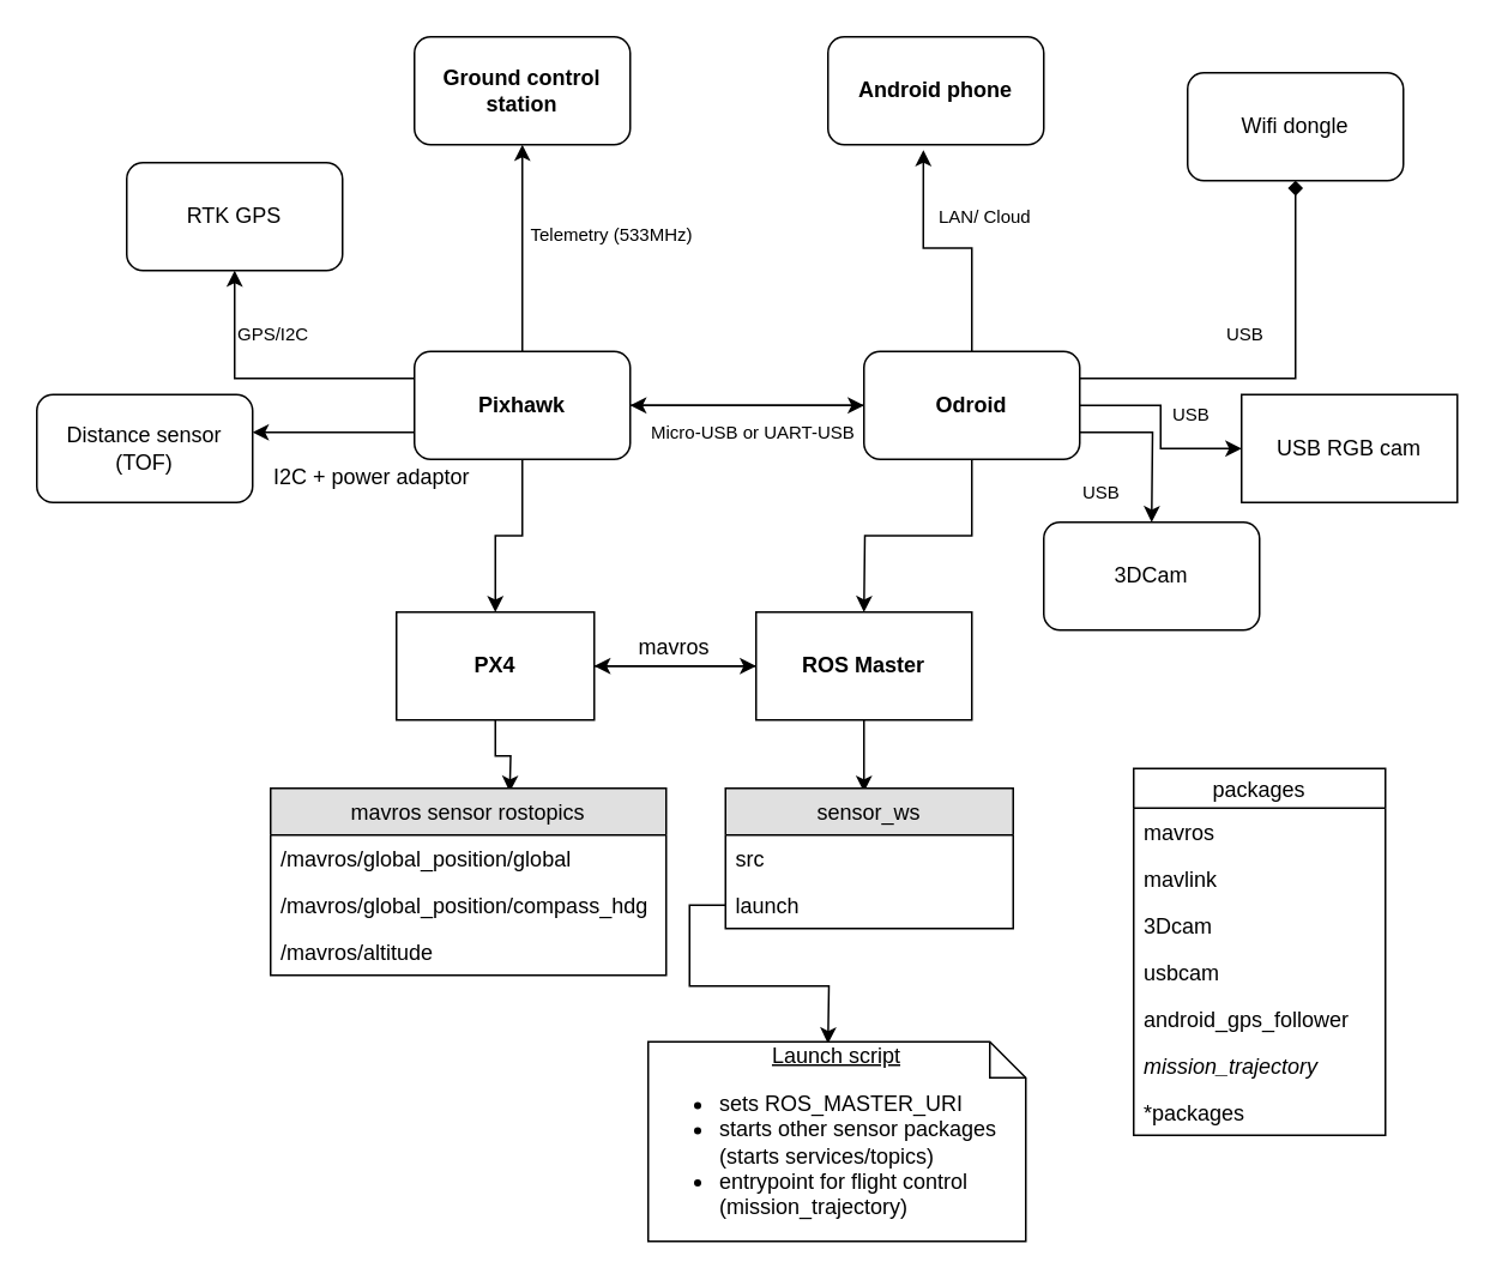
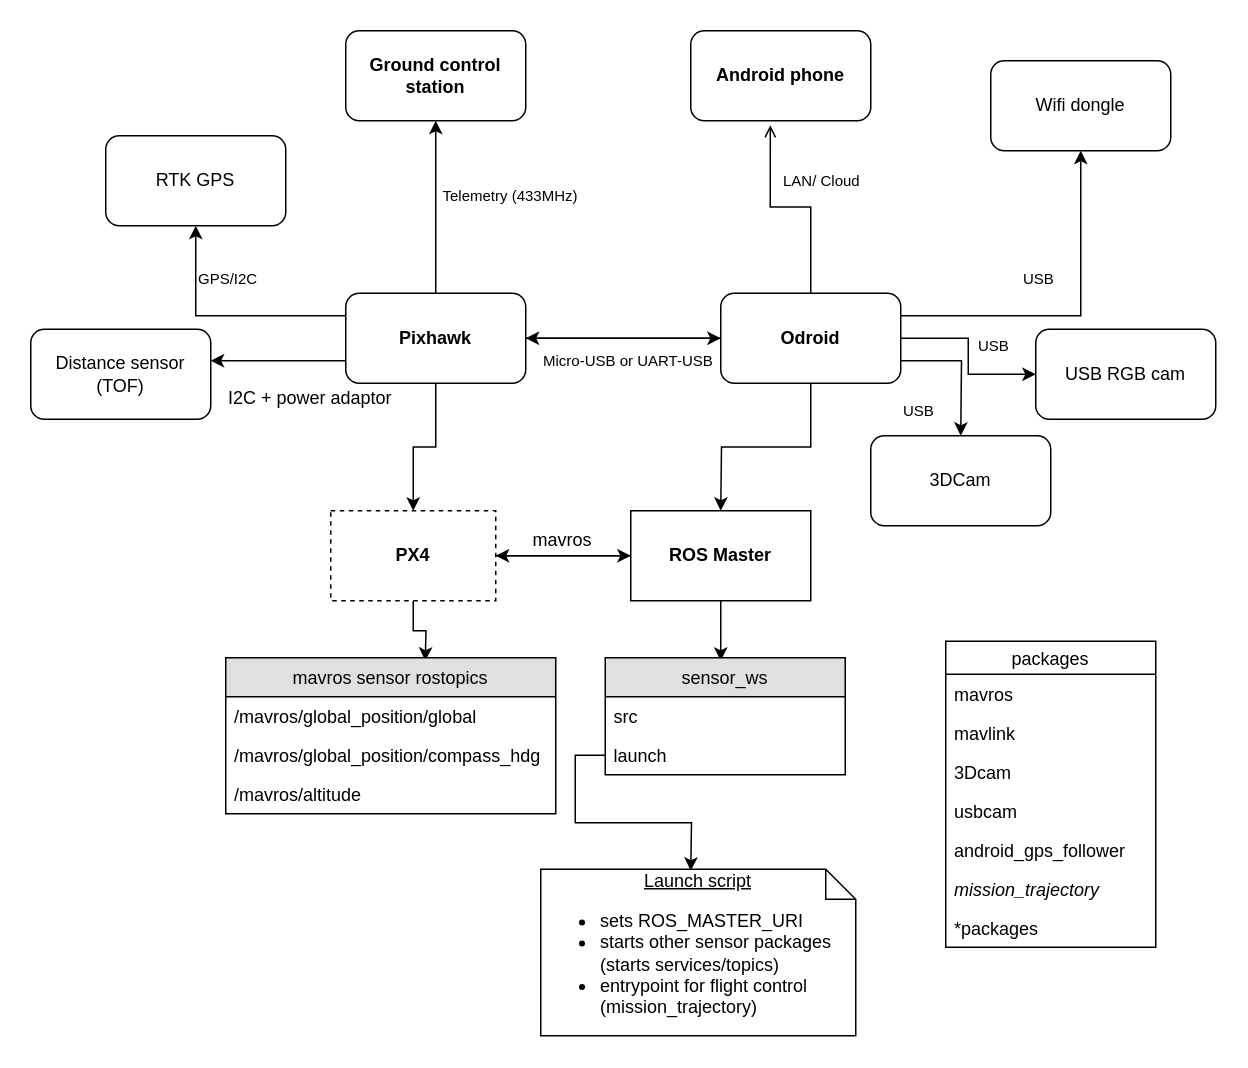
- <mxCell id="13" style="edgeStyle=orthogonalEdgeStyle;rounded=0;orthogonalLoop=1;jettySize=auto;html=1;exitX=0.5;exitY=0;exitDx=0;exitDy=0;entryX=0.442;entryY=1.05;entryDx=0;entryDy=0;entryPerimeter=0;" edge="1" parent="1" source="14" target="24"><mxGeometry relative="1" as="geometry" /></mxCell>
+ <mxCell id="13" style="edgeStyle=orthogonalEdgeStyle;rounded=0;orthogonalLoop=1;jettySize=auto;html=1;exitX=0.5;exitY=0;exitDx=0;exitDy=0;entryX=0.442;entryY=1.05;entryDx=0;entryDy=0;entryPerimeter=0;endArrow=open;" edge="1" parent="1" source="14" target="24"><mxGeometry relative="1" as="geometry" /></mxCell>
- <mxCell id="9" style="edgeStyle=orthogonalEdgeStyle;rounded=0;orthogonalLoop=1;jettySize=auto;html=1;exitX=1;exitY=0.25;exitDx=0;exitDy=0;endArrow=diamond;" edge="1" parent="1" source="14" target="17"><mxGeometry relative="1" as="geometry"><mxPoint x="630" y="150" as="targetPoint" /><Array as="points"><mxPoint x="720" y="210" /></Array></mxGeometry></mxCell>
+ <mxCell id="9" style="edgeStyle=orthogonalEdgeStyle;rounded=0;orthogonalLoop=1;jettySize=auto;html=1;exitX=1;exitY=0.25;exitDx=0;exitDy=0;" edge="1" parent="1" source="14" target="17"><mxGeometry relative="1" as="geometry"><mxPoint x="630" y="150" as="targetPoint" /><Array as="points"><mxPoint x="720" y="210" /></Array></mxGeometry></mxCell>
- <mxCell id="25" value="&lt;font style=&quot;font-size: 10px&quot;&gt;Telemetry (533MHz)&lt;/font&gt;" style="text;html=1;resizable=0;points=[];autosize=1;align=left;verticalAlign=top;spacingTop=-4;" vertex="1" parent="1"><mxGeometry x="293" y="120" width="110" height="20" as="geometry" /></mxCell>
+ <mxCell id="25" value="&lt;font style=&quot;font-size: 10px&quot;&gt;Telemetry (433MHz)&lt;/font&gt;" style="text;html=1;resizable=0;points=[];autosize=1;align=left;verticalAlign=top;spacingTop=-4;" vertex="1" parent="1"><mxGeometry x="293" y="120" width="110" height="20" as="geometry" /></mxCell>
- <mxCell id="18" value="USB RGB cam" style="whiteSpace=wrap;html=1;rounded=0;" vertex="1" parent="1"><mxGeometry x="690" y="219" width="120" height="60" as="geometry" /></mxCell>
+ <mxCell id="18" value="USB RGB cam" style="rounded=1;whiteSpace=wrap;html=1;" vertex="1" parent="1"><mxGeometry x="690" y="219" width="120" height="60" as="geometry" /></mxCell>
- <mxCell id="35" value="&lt;b&gt;PX4&lt;/b&gt;" style="rounded=0;whiteSpace=wrap;html=1;" vertex="1" parent="1"><mxGeometry x="220" y="340" width="110" height="60" as="geometry" /></mxCell>
+ <mxCell id="35" value="&lt;b&gt;PX4&lt;/b&gt;" style="rounded=0;whiteSpace=wrap;html=1;dashed=1;" vertex="1" parent="1"><mxGeometry x="220" y="340" width="110" height="60" as="geometry" /></mxCell>
